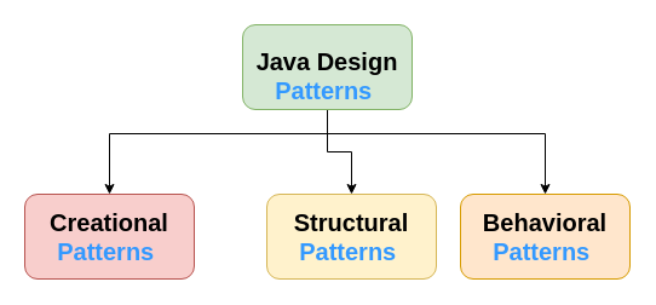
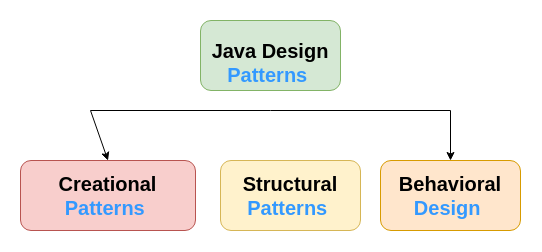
- <mxCell id="5" style="edgeStyle=orthogonalEdgeStyle;rounded=0;orthogonalLoop=1;jettySize=auto;html=1;entryX=0.5;entryY=0;entryDx=0;entryDy=0;" edge="1" parent="1" source="6" target="2"><mxGeometry relative="1" as="geometry" /></mxCell>
- <mxCell id="3" value="&lt;font size=&quot;1&quot; style=&quot;&quot;&gt;&lt;b style=&quot;font-size: 20px;&quot;&gt;Creational&lt;/b&gt;&lt;/font&gt;&lt;div&gt;&lt;font size=&quot;1&quot; style=&quot;&quot;&gt;&lt;b style=&quot;font-size: 20px;&quot;&gt;&lt;font color=&quot;#3399ff&quot;&gt;Patterns&lt;/font&gt;&amp;nbsp;&lt;/b&gt;&lt;/font&gt;&lt;/div&gt;" style="rounded=1;whiteSpace=wrap;html=1;fillColor=#f8cecc;strokeColor=#b85450;" vertex="1" parent="1"><mxGeometry x="20" y="160" width="140" height="70" as="geometry" /></mxCell>
+ <mxCell id="3" value="&lt;font size=&quot;1&quot; style=&quot;&quot;&gt;&lt;b style=&quot;font-size: 20px;&quot;&gt;Creational&lt;/b&gt;&lt;/font&gt;&lt;div&gt;&lt;font size=&quot;1&quot; style=&quot;&quot;&gt;&lt;b style=&quot;font-size: 20px;&quot;&gt;&lt;font color=&quot;#3399ff&quot;&gt;Patterns&lt;/font&gt;&amp;nbsp;&lt;/b&gt;&lt;/font&gt;&lt;/div&gt;" style="rounded=1;whiteSpace=wrap;html=1;fillColor=#f8cecc;strokeColor=#b85450;" vertex="1" parent="1"><mxGeometry x="20" y="160" width="175" height="70" as="geometry" /></mxCell>
- <mxCell id="4" value="&lt;font size=&quot;1&quot; style=&quot;&quot;&gt;&lt;b style=&quot;font-size: 20px;&quot;&gt;Behavioral&lt;/b&gt;&lt;/font&gt;&lt;div&gt;&lt;font size=&quot;1&quot; style=&quot;&quot;&gt;&lt;b style=&quot;font-size: 20px;&quot;&gt;&lt;font color=&quot;#3399ff&quot;&gt;Patterns&lt;/font&gt;&amp;nbsp;&lt;/b&gt;&lt;/font&gt;&lt;/div&gt;" style="rounded=1;whiteSpace=wrap;html=1;fillColor=#ffe6cc;strokeColor=#d79b00;" vertex="1" parent="1"><mxGeometry x="380" y="160" width="140" height="70" as="geometry" /></mxCell>
+ <mxCell id="4" value="&lt;font size=&quot;1&quot; style=&quot;&quot;&gt;&lt;b style=&quot;font-size: 20px;&quot;&gt;Behavioral&lt;/b&gt;&lt;/font&gt;&lt;div&gt;&lt;font size=&quot;1&quot; style=&quot;&quot;&gt;&lt;b style=&quot;font-size: 20px;&quot;&gt;&lt;font color=&quot;#3399ff&quot;&gt;Design&lt;/font&gt;&amp;nbsp;&lt;/b&gt;&lt;/font&gt;&lt;/div&gt;" style="rounded=1;whiteSpace=wrap;html=1;fillColor=#ffe6cc;strokeColor=#d79b00;" vertex="1" parent="1"><mxGeometry x="380" y="160" width="140" height="70" as="geometry" /></mxCell>
